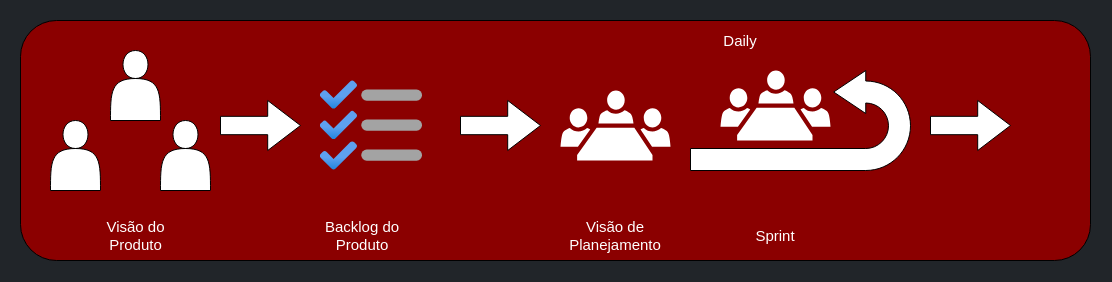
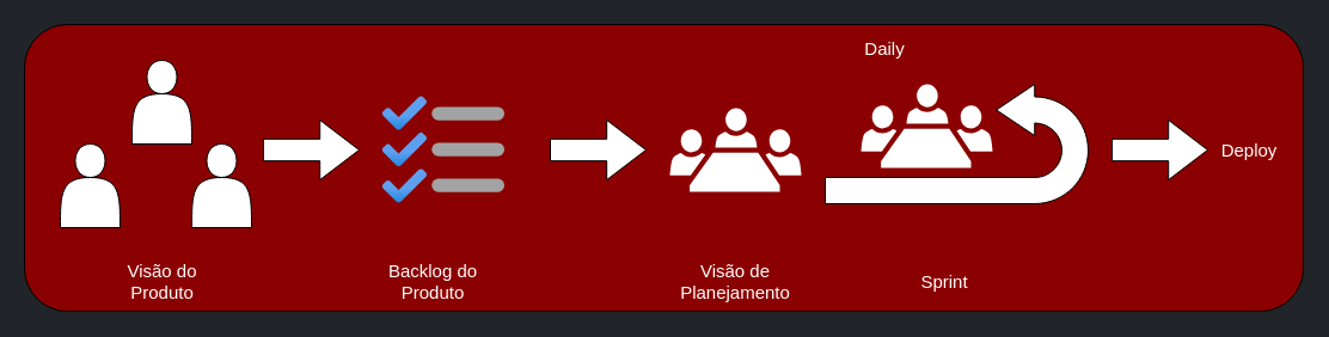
+ <mxCell id="18" value="&lt;font style=&quot;font-size: 15px;&quot; color=&quot;#ffffff&quot;&gt;Deploy&lt;/font&gt;" style="text;html=1;strokeColor=none;fillColor=none;align=center;verticalAlign=middle;whiteSpace=wrap;rounded=0;" vertex="1" parent="1"><mxGeometry x="1010" y="110" width="70" height="30" as="geometry" /></mxCell>
- <mxCell id="15" value="&lt;font style=&quot;font-size: 15px;&quot; color=&quot;#ffffff&quot;&gt;Sprint&lt;/font&gt;" style="text;html=1;strokeColor=none;fillColor=none;align=center;verticalAlign=middle;whiteSpace=wrap;rounded=0;" vertex="1" parent="1"><mxGeometry x="740" y="220" width="70" height="30" as="geometry" /></mxCell>
+ <mxCell id="15" value="&lt;font style=&quot;font-size: 15px;&quot; color=&quot;#ffffff&quot;&gt;Sprint&lt;/font&gt;" style="text;html=1;strokeColor=none;fillColor=none;align=center;verticalAlign=middle;whiteSpace=wrap;rounded=0;" vertex="1" parent="1"><mxGeometry x="755" y="220" width="70" height="30" as="geometry" /></mxCell>
